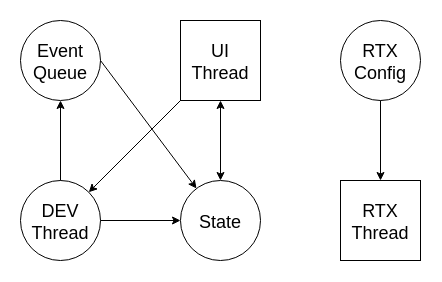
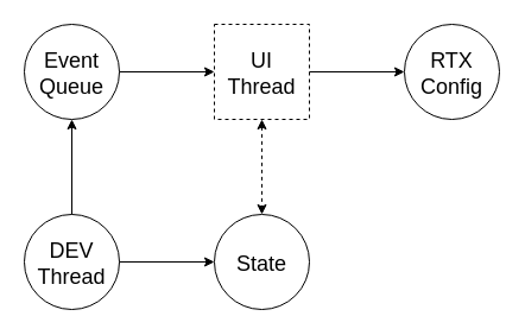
- <mxCell id="2" value="UI &#10;Thread" style="aspect=fixed;fontSize=18;fillColor=none;" vertex="1" parent="1"><mxGeometry x="180" y="20" width="80" height="80" as="geometry" /></mxCell>
+ <mxCell id="2" value="UI &#10;Thread" style="aspect=fixed;fontSize=18;fillColor=none;dashed=1;" vertex="1" parent="1"><mxGeometry x="180" y="20" width="80" height="80" as="geometry" /></mxCell>
- <mxCell id="8" value="" style="endArrow=classic;fontSize=18;strokeWidth=1;exitX=1;exitY=0.5;exitDx=0;exitDy=0;" edge="1" parent="1" source="6" target="5"><mxGeometry width="50" height="50" relative="1" as="geometry"><mxPoint x="70" y="190" as="sourcePoint" /><mxPoint x="70" y="110" as="targetPoint" /></mxGeometry></mxCell>
+ <mxCell id="8" value="" style="endArrow=classic;fontSize=18;entryX=0;entryY=0.5;entryDx=0;entryDy=0;strokeWidth=1;exitX=1;exitY=0.5;exitDx=0;exitDy=0;" edge="1" parent="1" source="6" target="2"><mxGeometry width="50" height="50" relative="1" as="geometry"><mxPoint x="70" y="190" as="sourcePoint" /><mxPoint x="70" y="110" as="targetPoint" /></mxGeometry></mxCell>
- <mxCell id="11" value="" style="endArrow=classic;fontSize=18;strokeWidth=1;" edge="1" parent="1" source="9" target="3"><mxGeometry width="50" height="50" relative="1" as="geometry"><mxPoint x="270" y="70" as="sourcePoint" /><mxPoint x="350" y="70" as="targetPoint" /></mxGeometry></mxCell>
- <mxCell id="12" value="" style="endArrow=classic;startArrow=classic;strokeWidth=1;fontSize=18;exitX=0.5;exitY=1;exitDx=0;exitDy=0;entryX=0.5;entryY=0;entryDx=0;entryDy=0;" edge="1" parent="1" source="2" target="5"><mxGeometry width="50" height="50" relative="1" as="geometry"><mxPoint x="250" y="100" as="sourcePoint" /><mxPoint x="300" y="50" as="targetPoint" /></mxGeometry></mxCell>
+ <mxCell id="12" value="" style="endArrow=classic;startArrow=classic;strokeWidth=1;fontSize=18;exitX=0.5;exitY=1;exitDx=0;exitDy=0;entryX=0.5;entryY=0;entryDx=0;entryDy=0;dashed=1;" edge="1" parent="1" source="2" target="5"><mxGeometry width="50" height="50" relative="1" as="geometry"><mxPoint x="250" y="100" as="sourcePoint" /><mxPoint x="300" y="50" as="targetPoint" /></mxGeometry></mxCell>
- <mxCell id="10" value="" style="endArrow=classic;fontSize=18;strokeWidth=1;" edge="1" parent="1" source="2" target="4"><mxGeometry width="50" height="50" relative="1" as="geometry"><mxPoint x="110" y="70" as="sourcePoint" /><mxPoint x="190" y="70" as="targetPoint" /></mxGeometry></mxCell>
+ <mxCell id="10" value="" style="endArrow=classic;fontSize=18;strokeWidth=1;" edge="1" parent="1" source="2" target="9"><mxGeometry width="50" height="50" relative="1" as="geometry"><mxPoint x="110" y="70" as="sourcePoint" /><mxPoint x="190" y="70" as="targetPoint" /></mxGeometry></mxCell>
- <mxCell id="3" value="RTX&#10;Thread" style="aspect=fixed;fontSize=18;fillColor=none;" vertex="1" parent="1"><mxGeometry x="340" y="180" width="80" height="80" as="geometry" /></mxCell>
